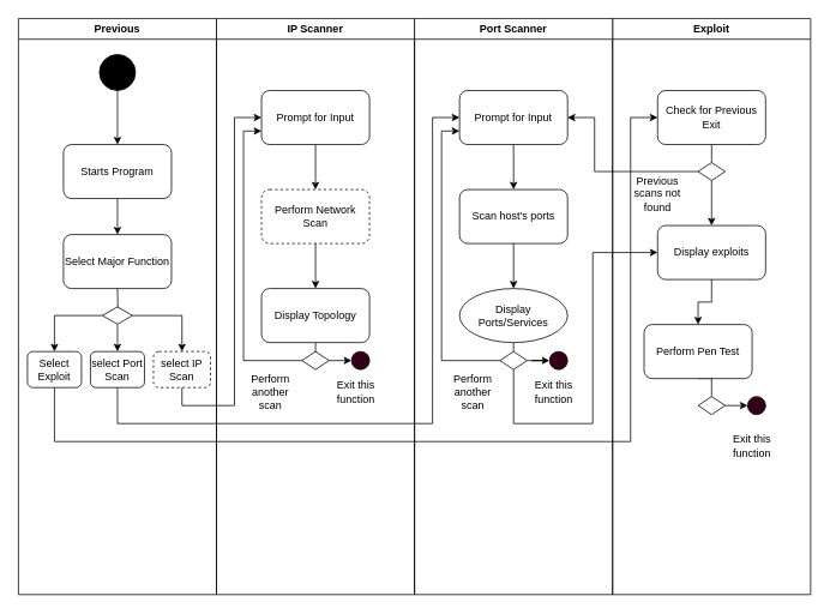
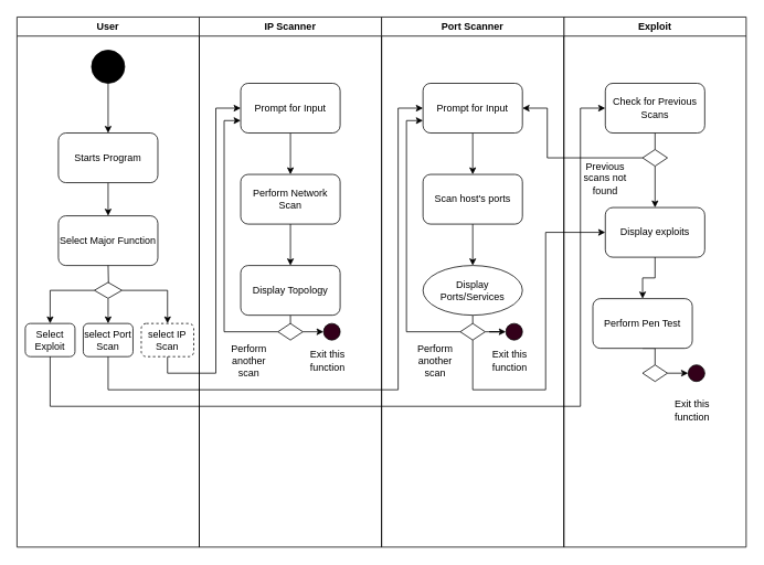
- <mxCell id="2" value="Previous" style="swimlane;whiteSpace=wrap;html=1;" vertex="1" parent="1"><mxGeometry x="20" y="20" width="220" height="640" as="geometry" /></mxCell>
+ <mxCell id="2" value="User" style="swimlane;whiteSpace=wrap;html=1;" vertex="1" parent="1"><mxGeometry x="20" y="20" width="220" height="640" as="geometry" /></mxCell>
- <mxCell id="18" value="Check for Previous Exit" style="rounded=1;whiteSpace=wrap;html=1;" vertex="1" parent="16"><mxGeometry x="50" y="80" width="120" height="60" as="geometry" /></mxCell>
+ <mxCell id="18" value="Check for Previous Scans" style="rounded=1;whiteSpace=wrap;html=1;" vertex="1" parent="16"><mxGeometry x="50" y="80" width="120" height="60" as="geometry" /></mxCell>
- <mxCell id="34" value="Perform Network Scan" style="rounded=1;whiteSpace=wrap;html=1;dashed=1;" vertex="1" parent="30"><mxGeometry x="50" y="190" width="120" height="60" as="geometry" /></mxCell>
+ <mxCell id="34" value="Perform Network Scan" style="rounded=1;whiteSpace=wrap;html=1;" vertex="1" parent="30"><mxGeometry x="50" y="190" width="120" height="60" as="geometry" /></mxCell>
